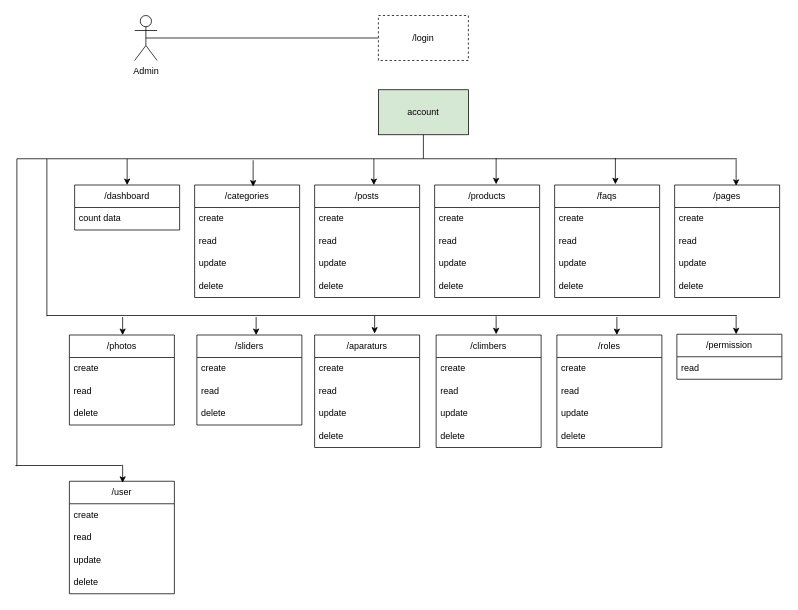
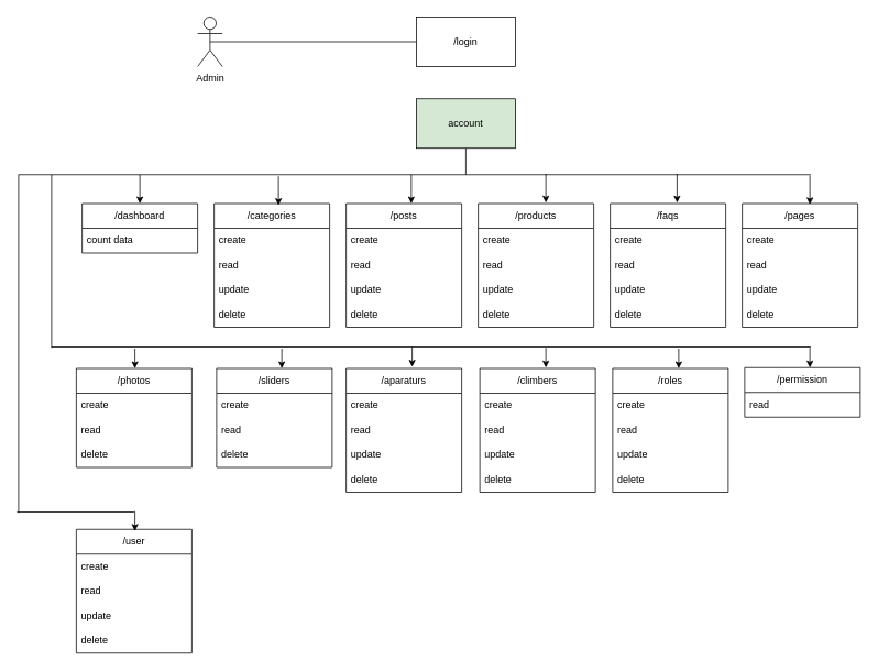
- <mxCell id="2" value="Admin" style="shape=umlActor;verticalLabelPosition=bottom;verticalAlign=top;html=1;outlineConnect=0;" vertex="1" parent="1"><mxGeometry x="179" y="20" width="30" height="60" as="geometry" /></mxCell>
+ <mxCell id="2" value="Admin" style="shape=umlActor;verticalLabelPosition=bottom;verticalAlign=top;html=1;outlineConnect=0;" vertex="1" parent="1"><mxGeometry x="239" y="20" width="30" height="60" as="geometry" /></mxCell>
- <mxCell id="3" value="/login" style="rounded=0;whiteSpace=wrap;html=1;dashed=1;" vertex="1" parent="1"><mxGeometry x="504" y="20" width="120" height="60" as="geometry" /></mxCell>
+ <mxCell id="3" value="/login" style="rounded=0;whiteSpace=wrap;html=1;" vertex="1" parent="1"><mxGeometry x="504" y="20" width="120" height="60" as="geometry" /></mxCell>
